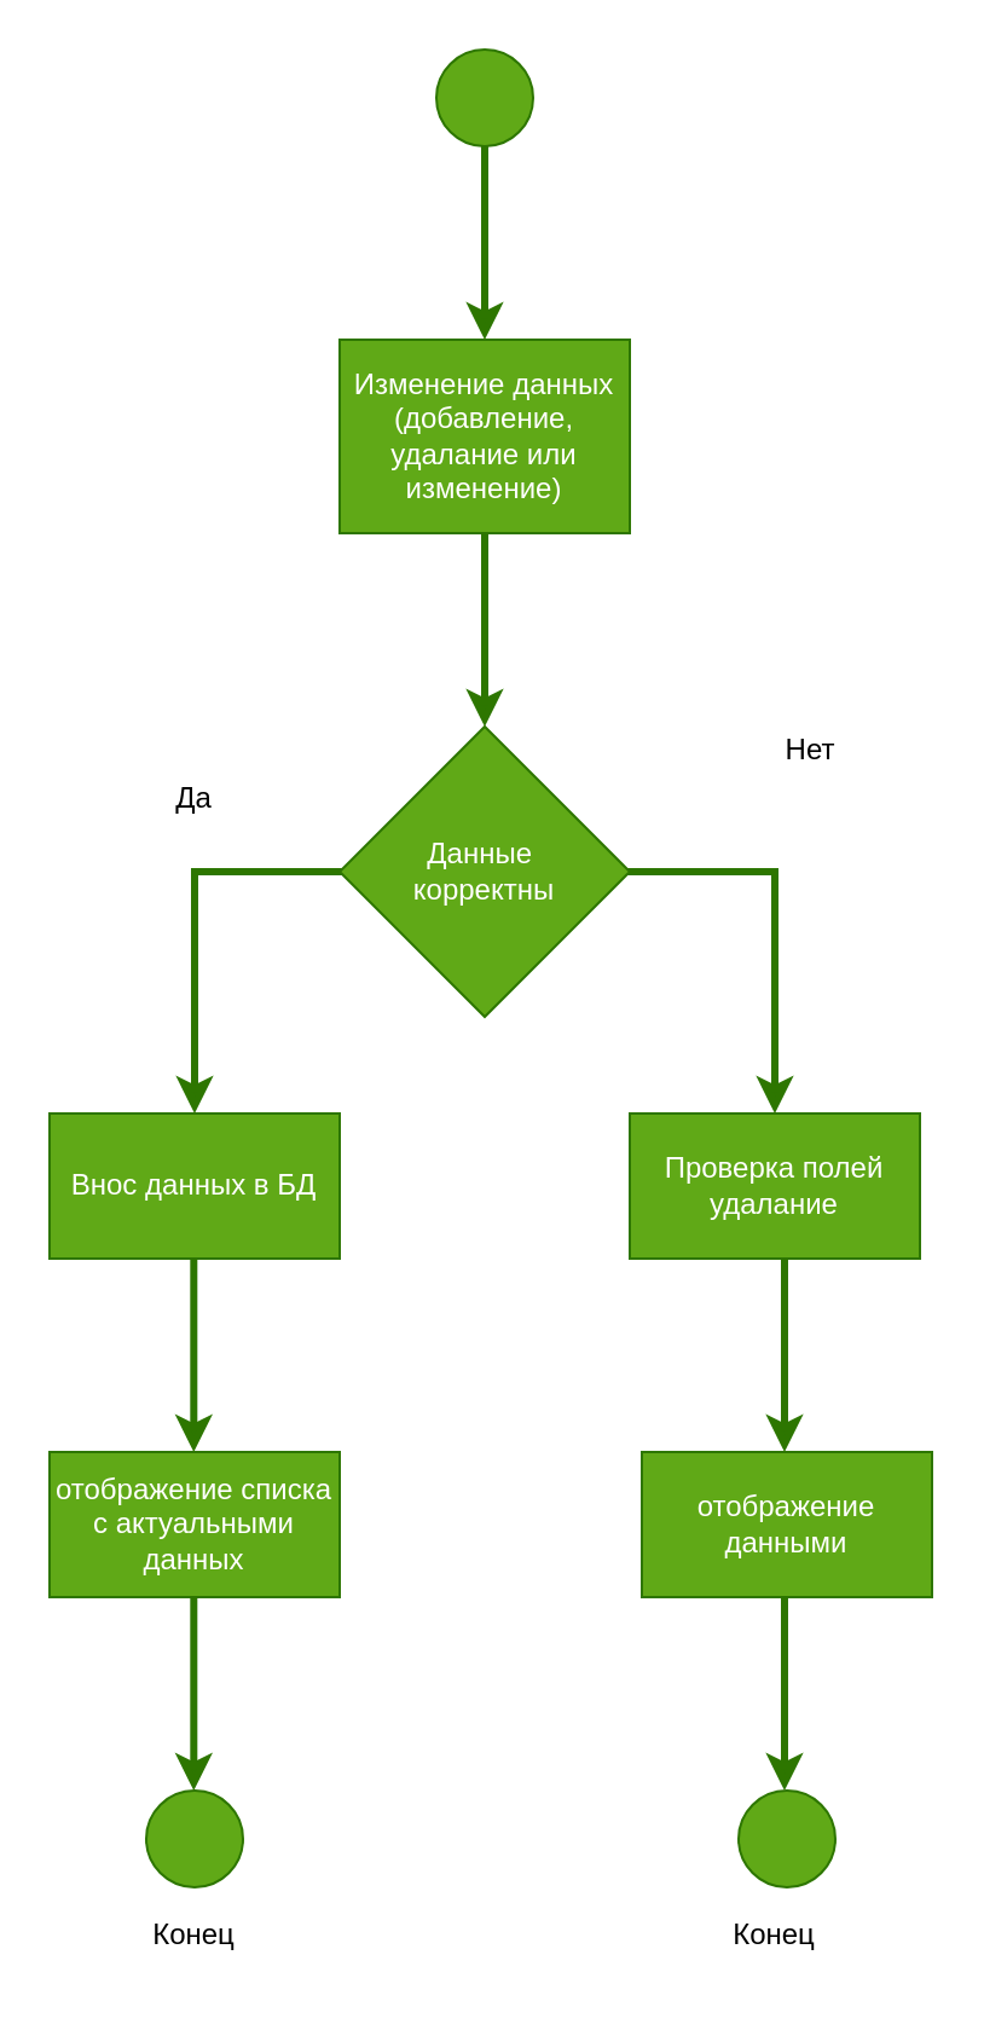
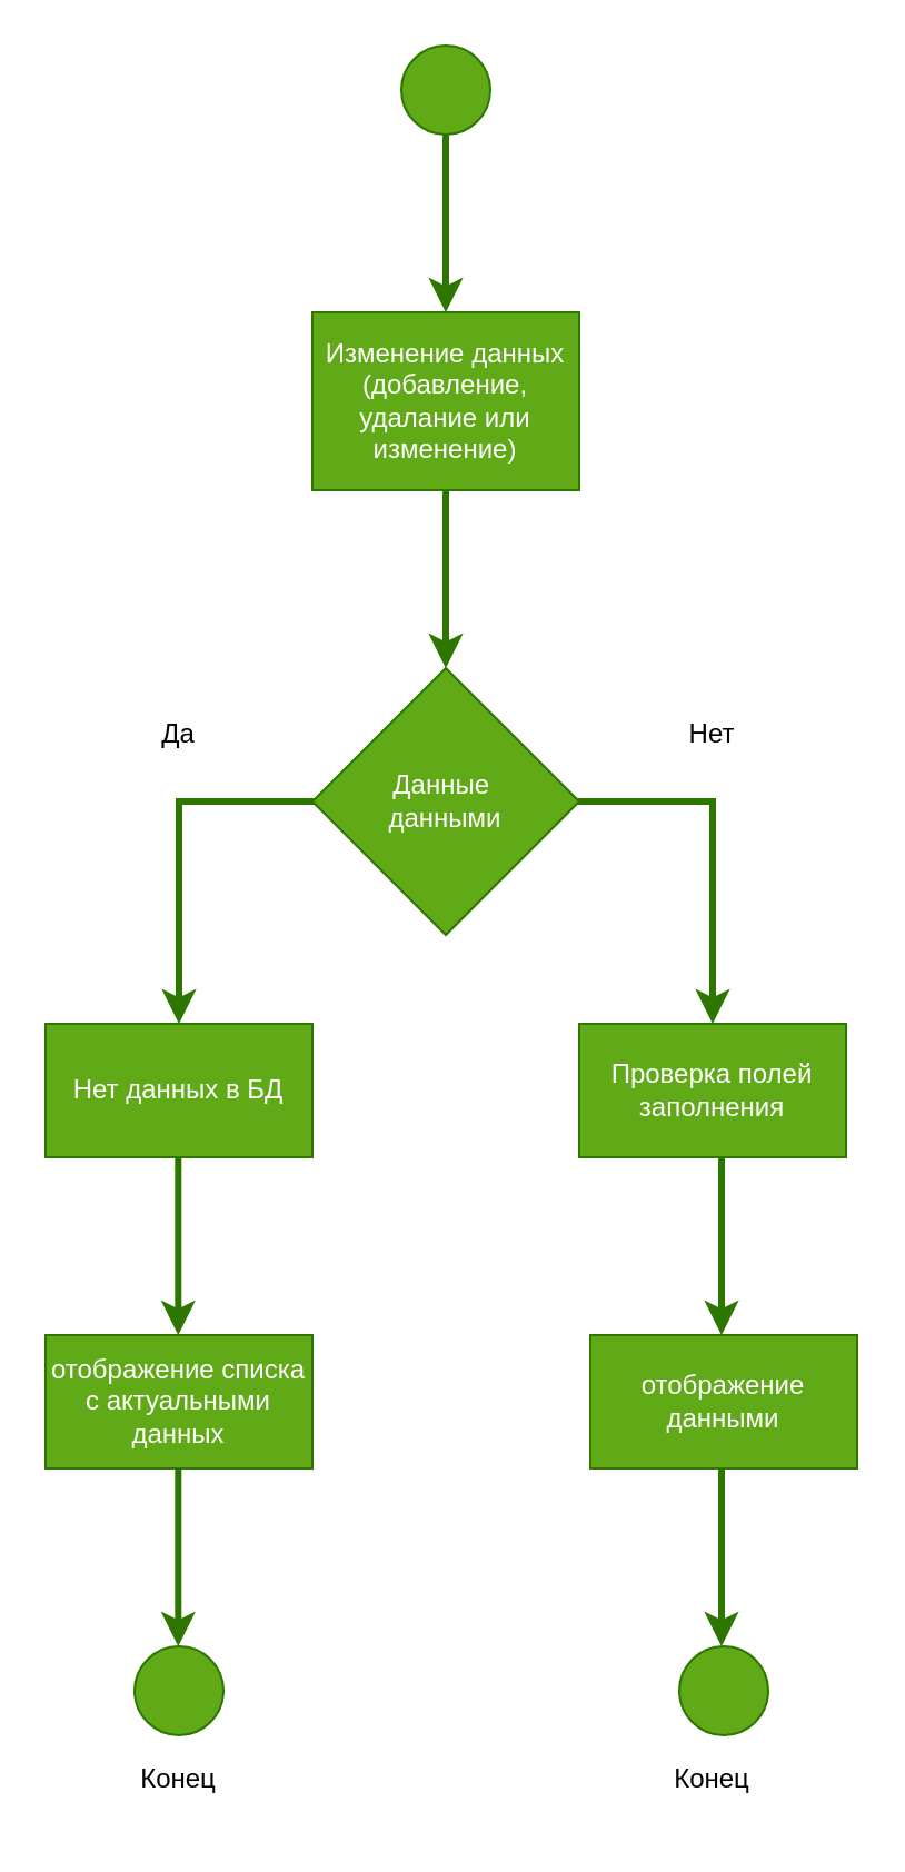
- <mxCell id="8" value="Нет" style="text;html=1;align=center;verticalAlign=middle;whiteSpace=wrap;rounded=0;fontSize=12;" vertex="1" parent="1"><mxGeometry x="275" y="290" width="120" height="40" as="geometry" /></mxCell>
+ <mxCell id="8" value="Нет" style="text;html=1;align=center;verticalAlign=middle;whiteSpace=wrap;rounded=0;fontSize=12;" vertex="1" parent="1"><mxGeometry x="260" y="310" width="120" height="40" as="geometry" /></mxCell>
- <mxCell id="11" value="&lt;font&gt;Данные&amp;nbsp;&lt;/font&gt;&lt;div&gt;&lt;font&gt;корректны&lt;/font&gt;&lt;/div&gt;" style="rhombus;whiteSpace=wrap;html=1;fillColor=#60a917;fontColor=#ffffff;strokeColor=#2D7600;fontSize=12;" vertex="1" parent="1"><mxGeometry x="140" y="300" width="120" height="120" as="geometry" /></mxCell>
+ <mxCell id="11" value="&lt;font&gt;Данные&amp;nbsp;&lt;/font&gt;&lt;div&gt;&lt;font&gt;данными&lt;/font&gt;&lt;/div&gt;" style="rhombus;whiteSpace=wrap;html=1;fillColor=#60a917;fontColor=#ffffff;strokeColor=#2D7600;fontSize=12;" vertex="1" parent="1"><mxGeometry x="140" y="300" width="120" height="120" as="geometry" /></mxCell>
- <mxCell id="12" value="Внос данных в БД" style="rounded=0;whiteSpace=wrap;html=1;fillColor=#60a917;fontColor=#ffffff;strokeColor=#2D7600;" vertex="1" parent="1"><mxGeometry x="20" y="460" width="120" height="60" as="geometry" /></mxCell>
+ <mxCell id="12" value="Нет данных в БД" style="rounded=0;whiteSpace=wrap;html=1;fillColor=#60a917;fontColor=#ffffff;strokeColor=#2D7600;" vertex="1" parent="1"><mxGeometry x="20" y="460" width="120" height="60" as="geometry" /></mxCell>
- <mxCell id="9" value="Проверка полей удалание" style="rounded=0;whiteSpace=wrap;html=1;fillColor=#60a917;fontColor=#ffffff;strokeColor=#2D7600;" vertex="1" parent="1"><mxGeometry x="260" y="460" width="120" height="60" as="geometry" /></mxCell>
+ <mxCell id="9" value="Проверка полей заполнения" style="rounded=0;whiteSpace=wrap;html=1;fillColor=#60a917;fontColor=#ffffff;strokeColor=#2D7600;" vertex="1" parent="1"><mxGeometry x="260" y="460" width="120" height="60" as="geometry" /></mxCell>
